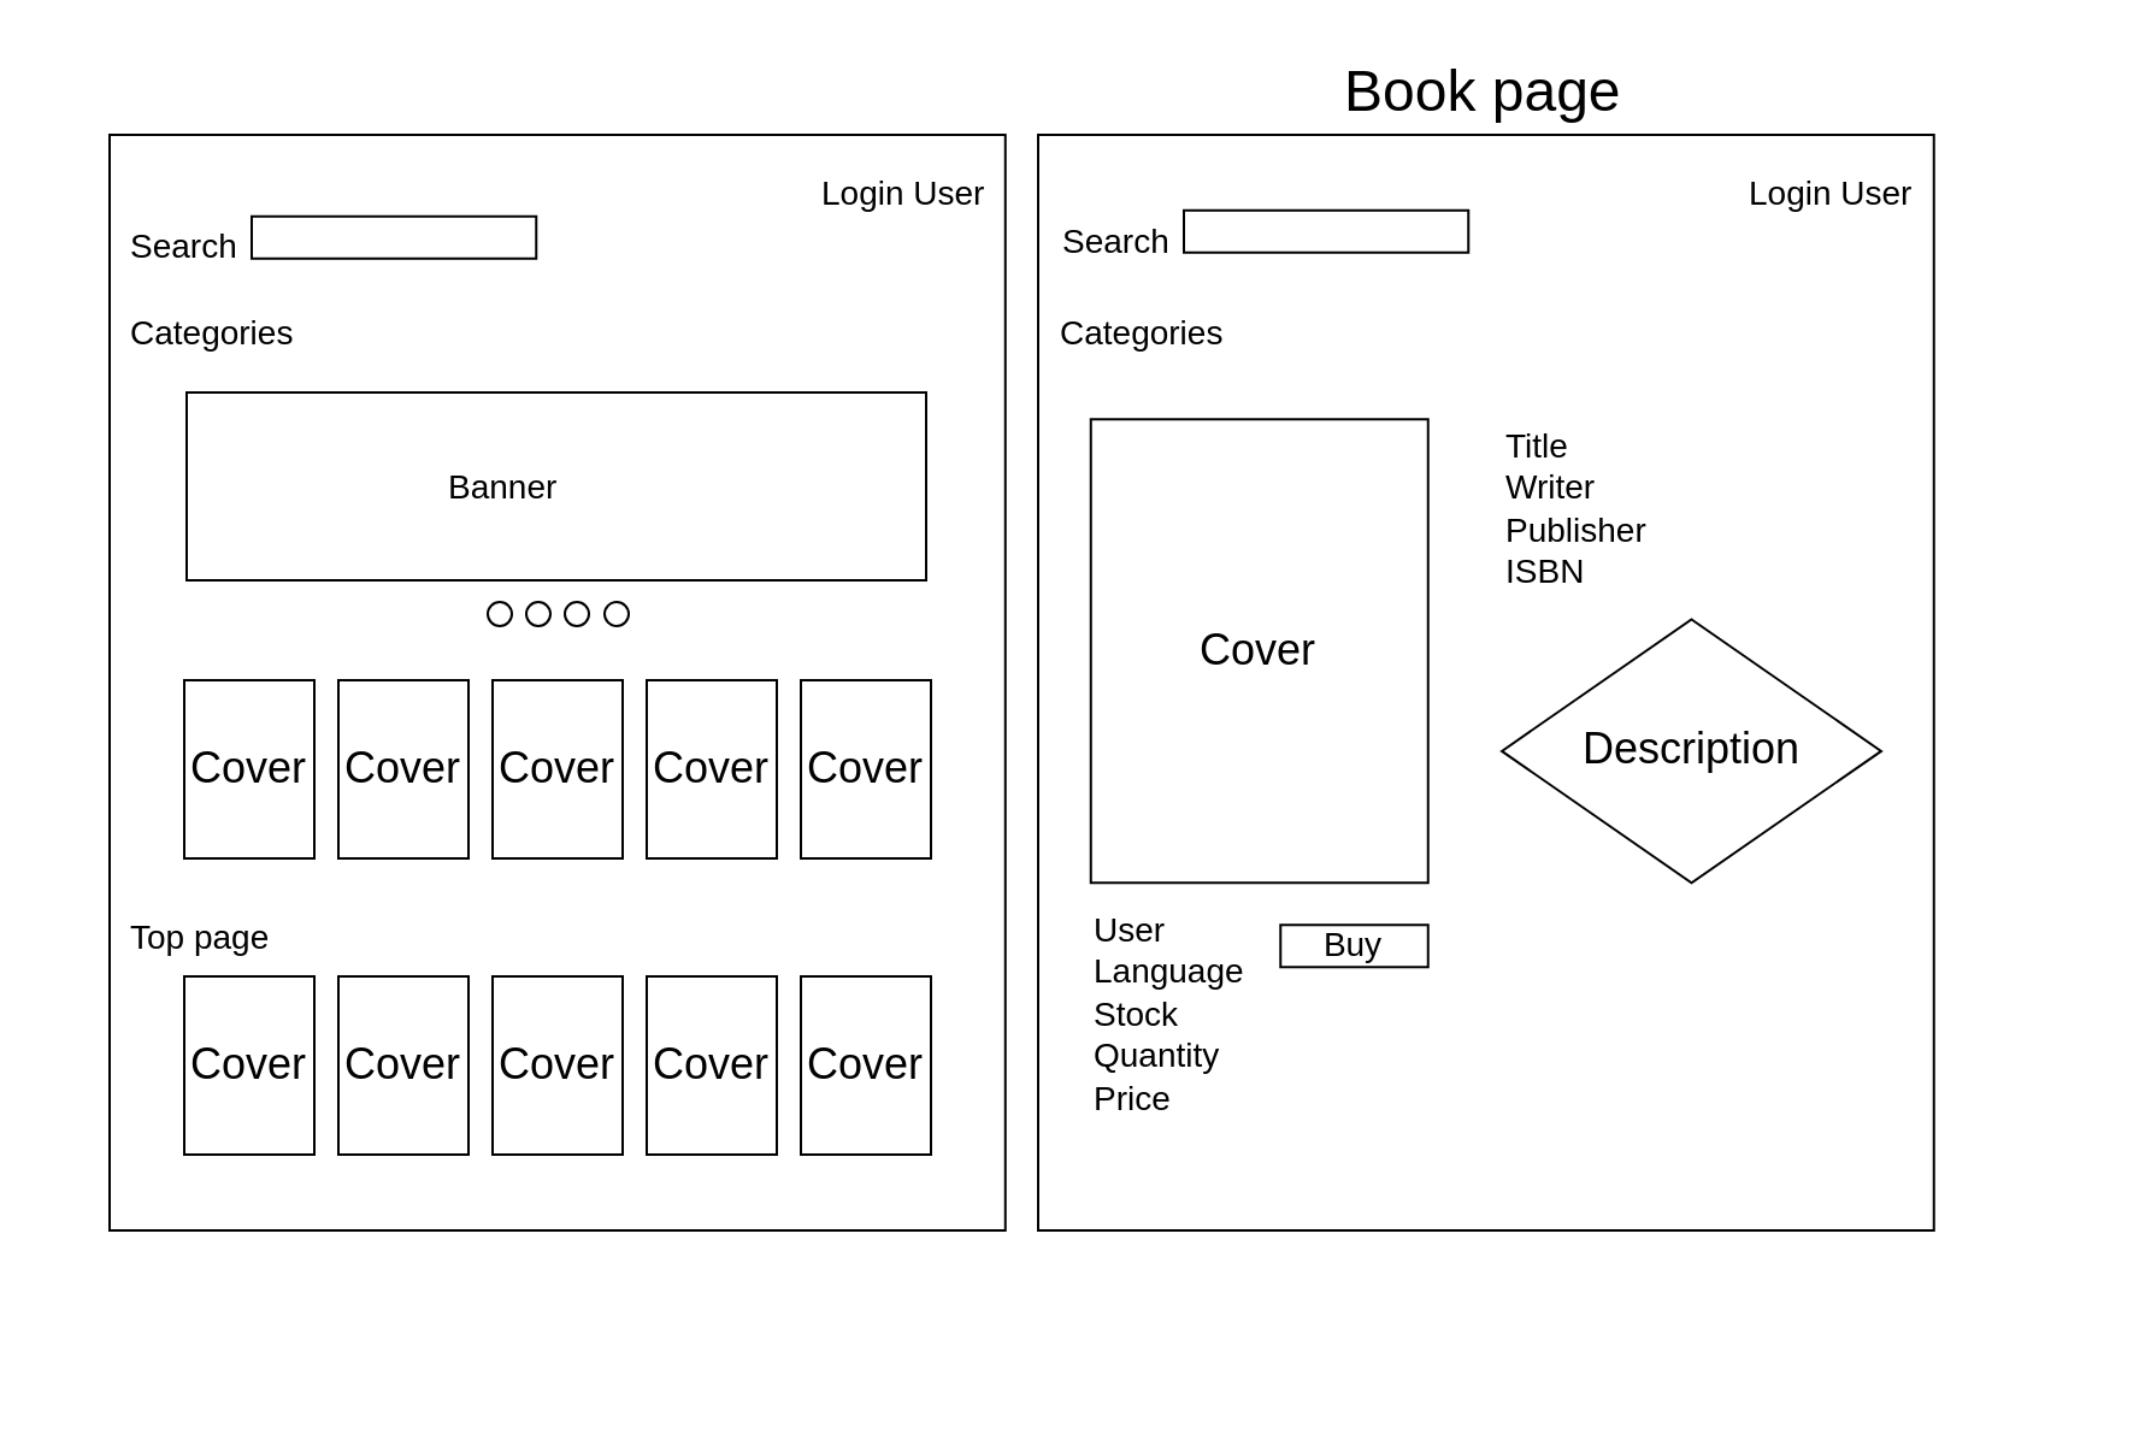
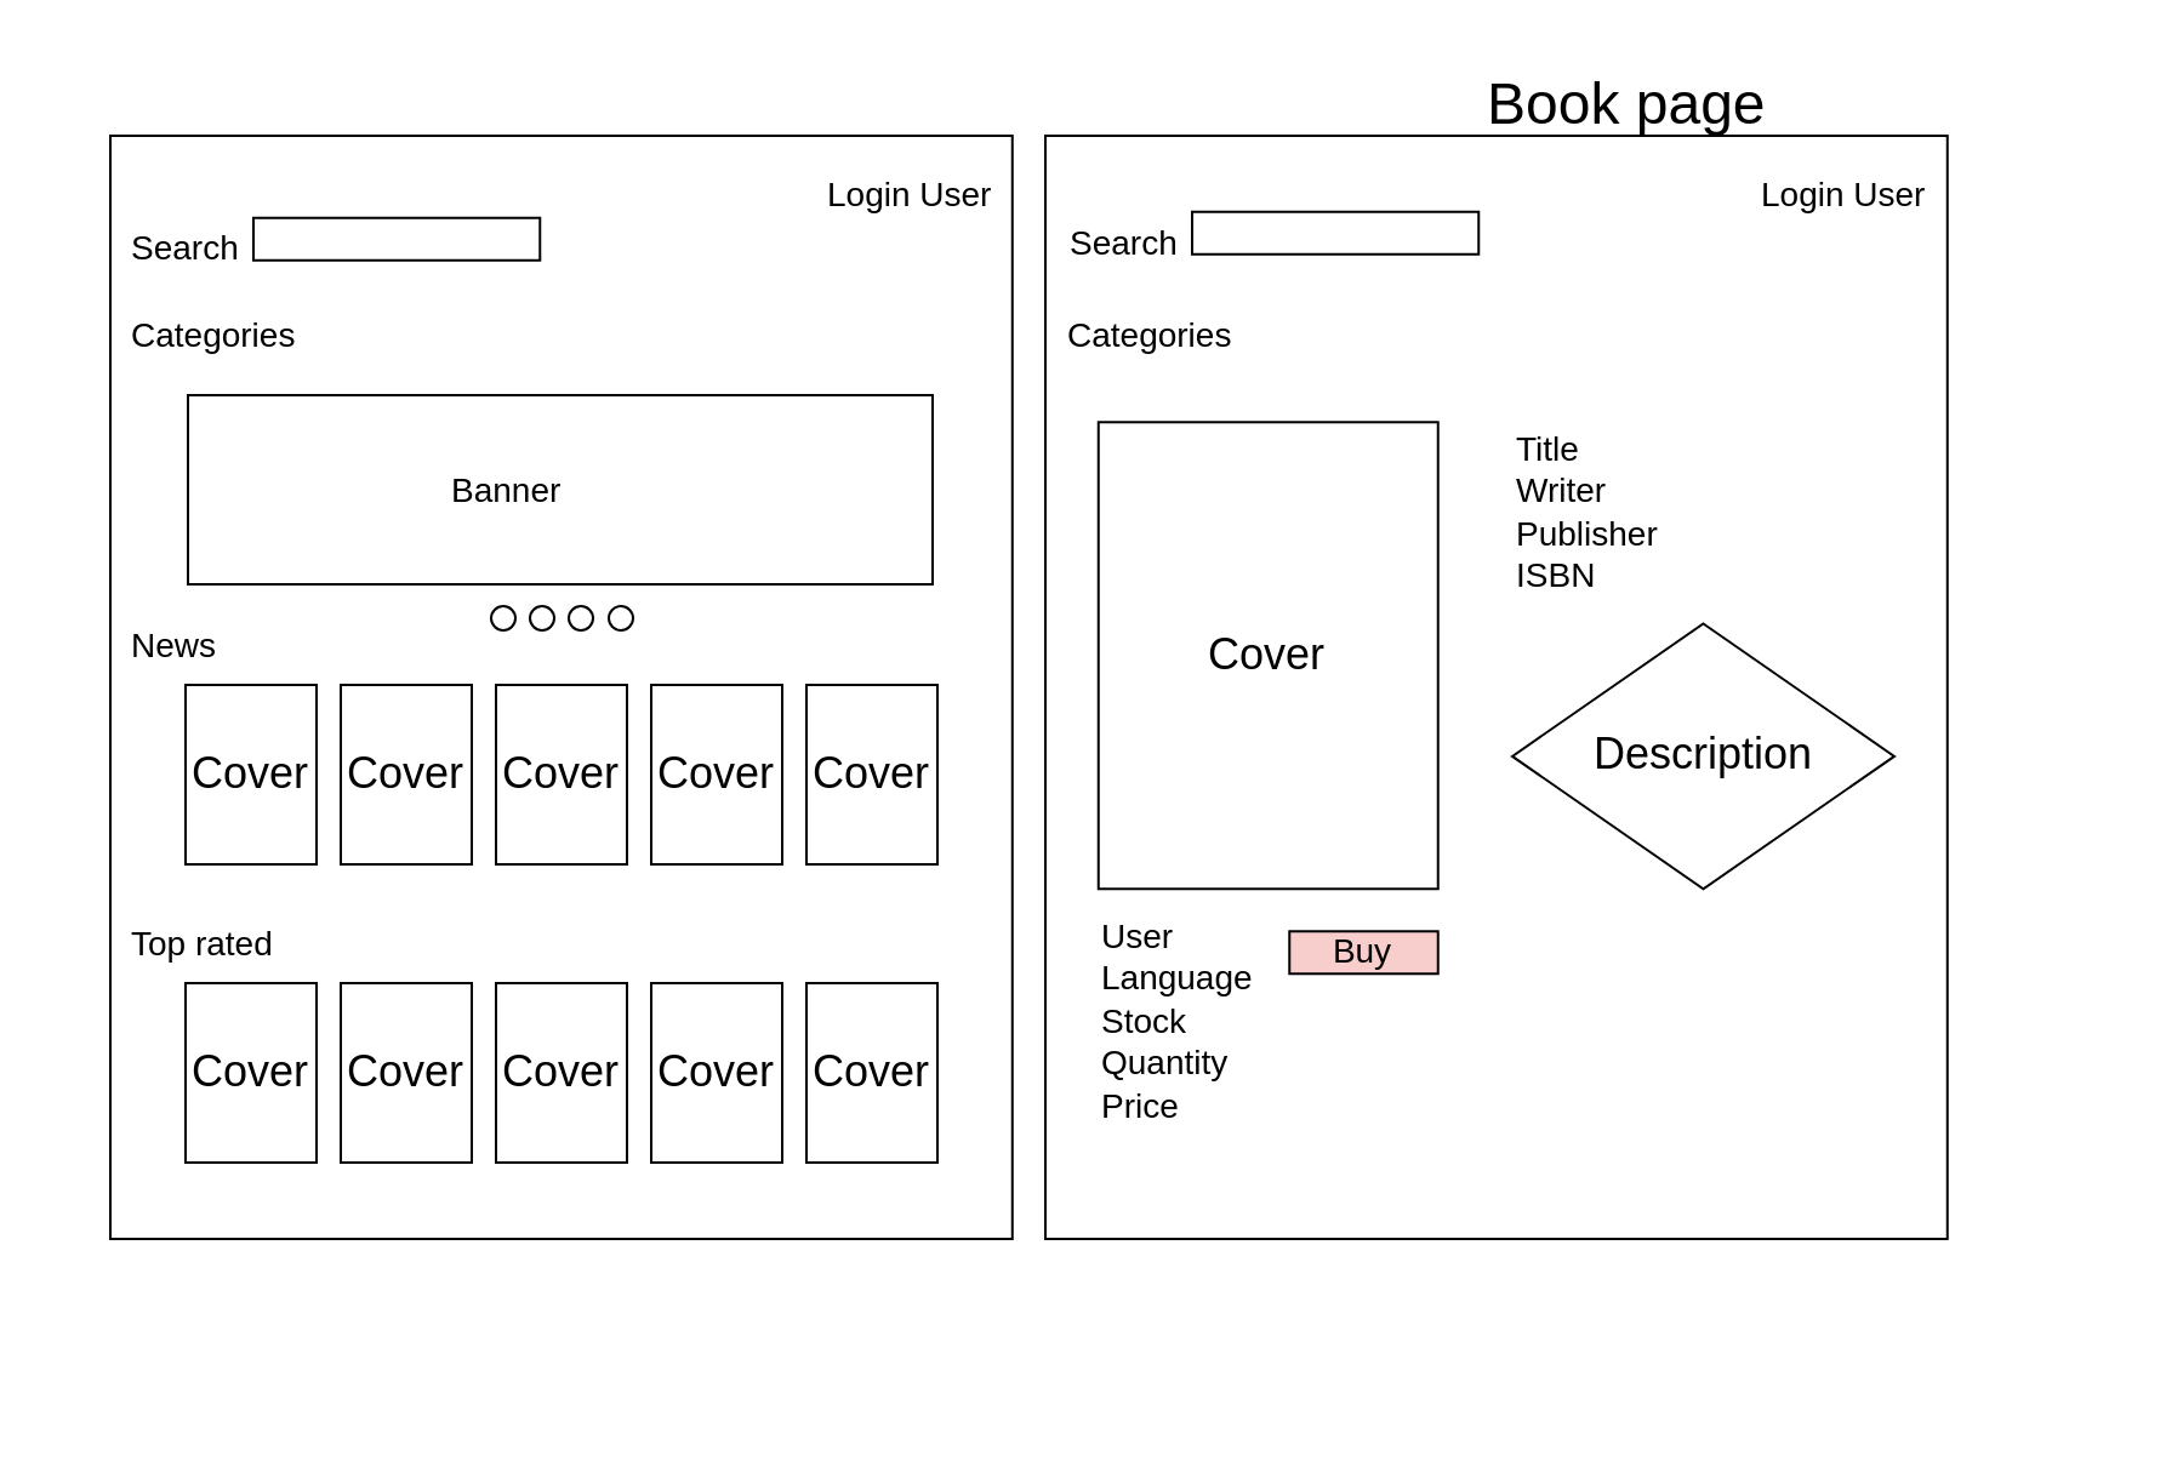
- <mxCell id="40" value="&lt;font style=&quot;font-size: 24px&quot;&gt;Book page&lt;/font&gt;" style="text;html=1;resizable=0;points=[];autosize=1;align=left;verticalAlign=top;spacingTop=-4;" parent="1" vertex="1"><mxGeometry x="556.125" y="20.5" width="130" height="20" as="geometry" /></mxCell>
+ <mxCell id="40" value="&lt;font style=&quot;font-size: 24px&quot;&gt;Book page&lt;/font&gt;" style="text;html=1;resizable=0;points=[];autosize=1;align=left;verticalAlign=top;spacingTop=-4;" parent="1" vertex="1"><mxGeometry x="611.125" y="25.5" width="130" height="20" as="geometry" /></mxCell>
+ <mxCell id="15" value="&lt;font style=&quot;font-size: 14px&quot;&gt;News&lt;br&gt;&lt;/font&gt;" style="text;html=1;" parent="14" vertex="1"><mxGeometry y="-34" width="52.5" height="26.25" as="geometry" /></mxCell>
- <mxCell id="17" value="&lt;font style=&quot;font-size: 14px&quot;&gt;Top page&lt;br&gt;&lt;/font&gt;" style="text;html=1;" parent="16" vertex="1"><mxGeometry width="52.5" height="26.25" as="geometry" /></mxCell>
+ <mxCell id="17" value="&lt;font style=&quot;font-size: 14px&quot;&gt;Top rated&lt;br&gt;&lt;/font&gt;" style="text;html=1;" parent="16" vertex="1"><mxGeometry width="52.5" height="26.25" as="geometry" /></mxCell>
- <mxCell id="29" value="&lt;font style=&quot;font-size: 14px&quot;&gt;Buy&lt;/font&gt;" style="rounded=0;whiteSpace=wrap;html=1;" parent="1" vertex="1"><mxGeometry x="531.125" y="383.625" width="61.25" height="17.5" as="geometry" /></mxCell>
+ <mxCell id="29" value="&lt;font style=&quot;font-size: 14px&quot;&gt;Buy&lt;/font&gt;" style="rounded=0;whiteSpace=wrap;html=1;fillColor=#f8cecc;" parent="1" vertex="1"><mxGeometry x="531.125" y="383.625" width="61.25" height="17.5" as="geometry" /></mxCell>
